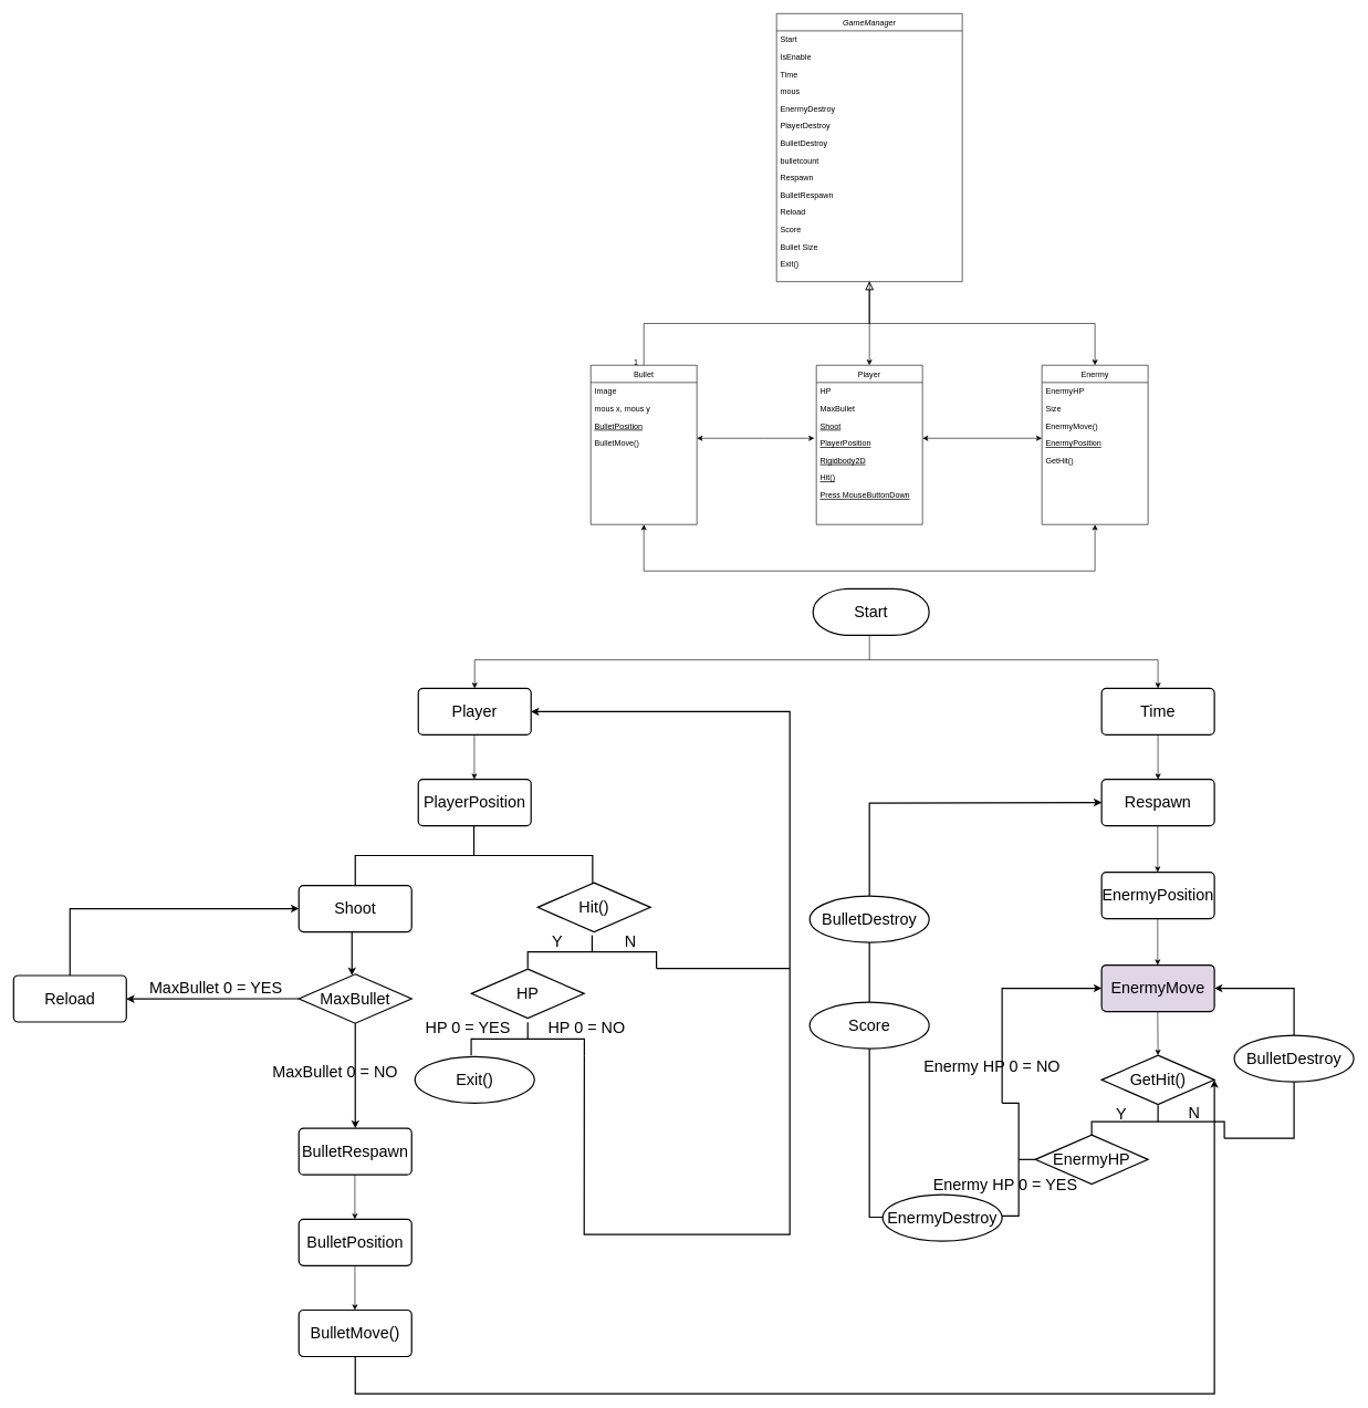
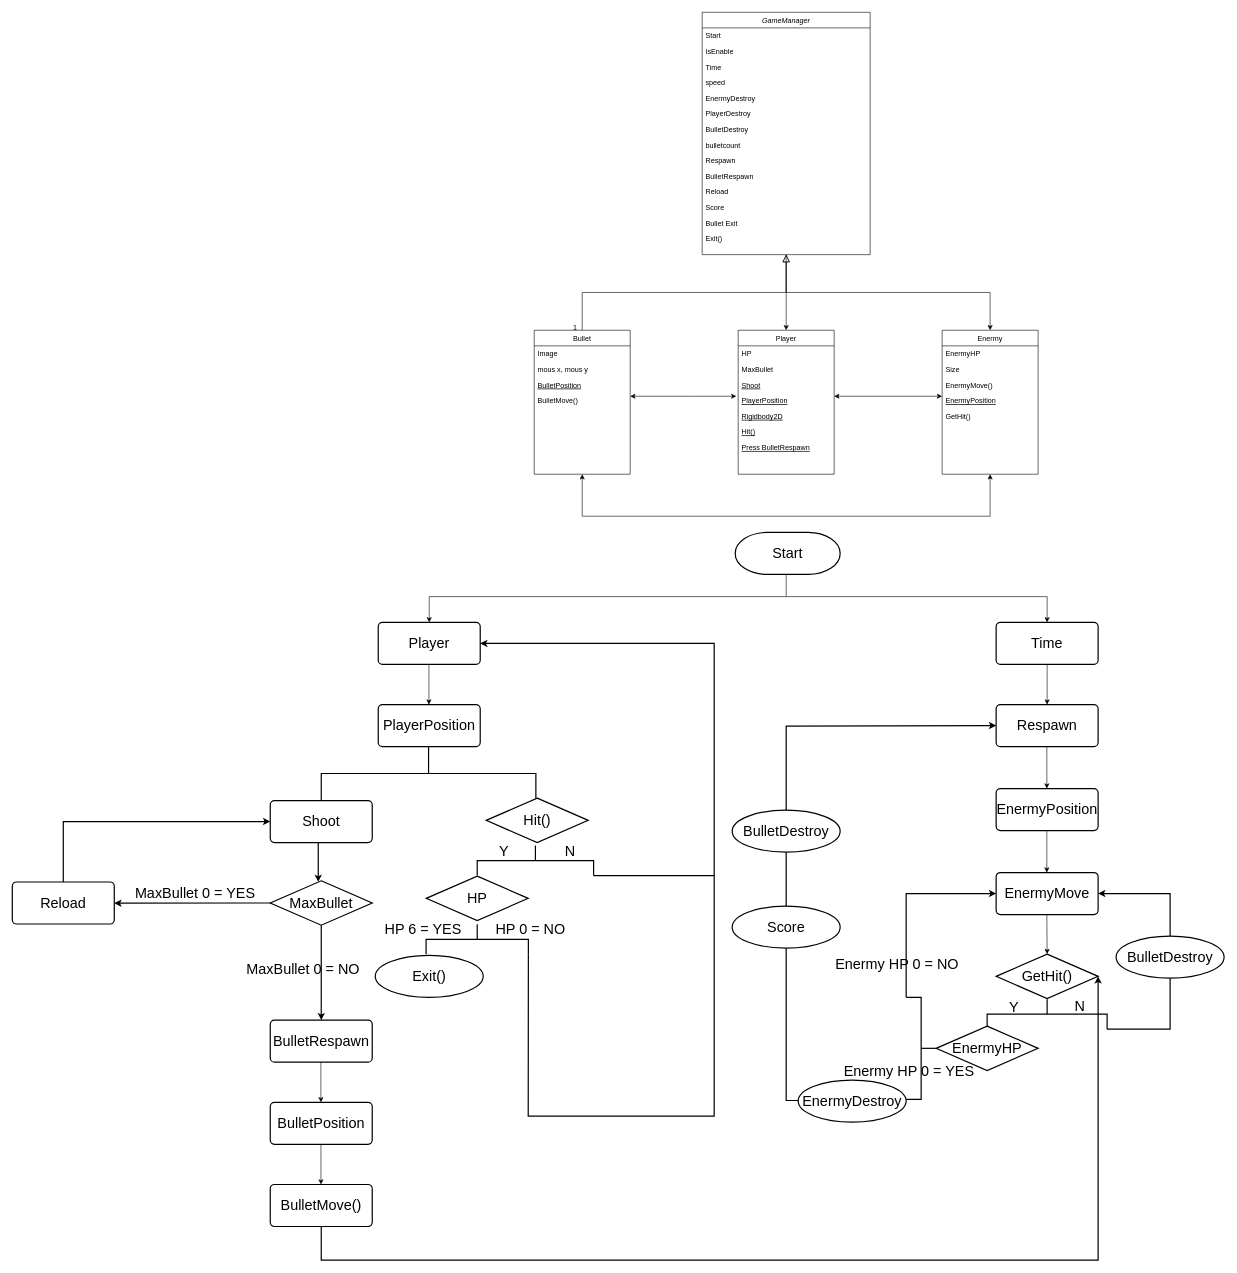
- <mxCell id="6" value="mous" style="text;align=left;verticalAlign=top;spacingLeft=4;spacingRight=4;overflow=hidden;rotatable=0;points=[[0,0.5],[1,0.5]];portConstraint=eastwest;rounded=0;shadow=0;html=0;" vertex="1" parent="2"><mxGeometry y="104" width="280" height="26" as="geometry" /></mxCell>
+ <mxCell id="6" value="speed" style="text;align=left;verticalAlign=top;spacingLeft=4;spacingRight=4;overflow=hidden;rotatable=0;points=[[0,0.5],[1,0.5]];portConstraint=eastwest;rounded=0;shadow=0;html=0;" vertex="1" parent="2"><mxGeometry y="104" width="280" height="26" as="geometry" /></mxCell>
- <mxCell id="15" value="Bullet Size" style="text;align=left;verticalAlign=top;spacingLeft=4;spacingRight=4;overflow=hidden;rotatable=0;points=[[0,0.5],[1,0.5]];portConstraint=eastwest;rounded=0;shadow=0;html=0;" vertex="1" parent="2"><mxGeometry y="338" width="280" height="26" as="geometry" /></mxCell>
+ <mxCell id="15" value="Bullet Exit" style="text;align=left;verticalAlign=top;spacingLeft=4;spacingRight=4;overflow=hidden;rotatable=0;points=[[0,0.5],[1,0.5]];portConstraint=eastwest;rounded=0;shadow=0;html=0;" vertex="1" parent="2"><mxGeometry y="338" width="280" height="26" as="geometry" /></mxCell>
- <mxCell id="24" value="Press MouseButtonDown" style="text;align=left;verticalAlign=top;spacingLeft=4;spacingRight=4;overflow=hidden;rotatable=0;points=[[0,0.5],[1,0.5]];portConstraint=eastwest;fontStyle=4" vertex="1" parent="17"><mxGeometry y="182" width="160" height="26" as="geometry" /></mxCell>
+ <mxCell id="24" value="Press BulletRespawn" style="text;align=left;verticalAlign=top;spacingLeft=4;spacingRight=4;overflow=hidden;rotatable=0;points=[[0,0.5],[1,0.5]];portConstraint=eastwest;fontStyle=4" vertex="1" parent="17"><mxGeometry y="182" width="160" height="26" as="geometry" /></mxCell>
- <mxCell id="56" value="EnermyMove" style="rounded=1;whiteSpace=wrap;html=1;absoluteArcSize=1;arcSize=14;strokeWidth=2;fontSize=24;fillColor=#e1d5e7;" vertex="1" parent="1"><mxGeometry x="1660" y="1454" width="170" height="70" as="geometry" /></mxCell>
+ <mxCell id="56" value="EnermyMove" style="rounded=1;whiteSpace=wrap;html=1;absoluteArcSize=1;arcSize=14;strokeWidth=2;fontSize=24;" vertex="1" parent="1"><mxGeometry x="1660" y="1454" width="170" height="70" as="geometry" /></mxCell>
- <mxCell id="86" value="HP 0 = YES" style="text;html=1;strokeColor=none;fillColor=none;align=center;verticalAlign=middle;whiteSpace=wrap;rounded=0;fontSize=24;" vertex="1" parent="1"><mxGeometry x="580" y="1534" width="250" height="30" as="geometry" /></mxCell>
+ <mxCell id="86" value="HP 6 = YES" style="text;html=1;strokeColor=none;fillColor=none;align=center;verticalAlign=middle;whiteSpace=wrap;rounded=0;fontSize=24;" vertex="1" parent="1"><mxGeometry x="580" y="1534" width="250" height="30" as="geometry" /></mxCell>
